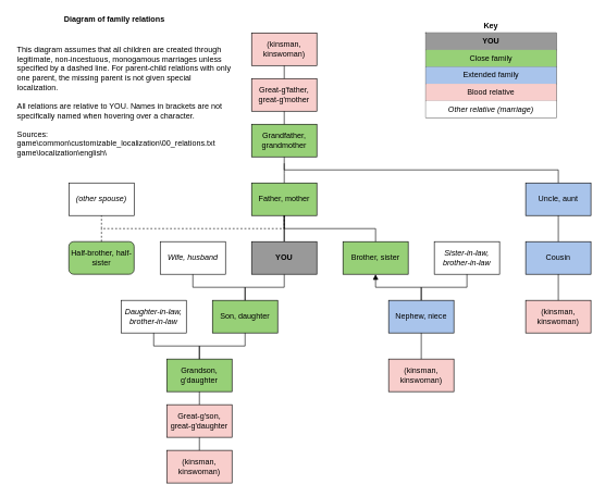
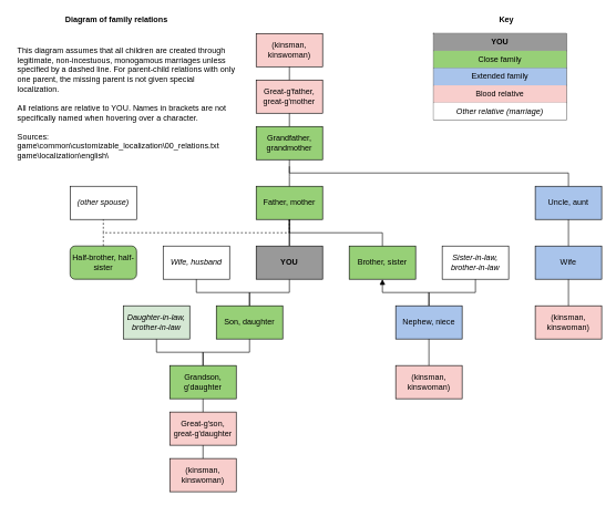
- <mxCell id="41" value="Key" style="text;html=1;strokeColor=none;fillColor=none;align=center;verticalAlign=middle;whiteSpace=wrap;rounded=0;fontStyle=1;fontSize=12;" vertex="1" parent="1"><mxGeometry x="652" y="30" width="200" height="20" as="geometry" /></mxCell>
+ <mxCell id="41" value="Key" style="text;html=1;strokeColor=none;fillColor=none;align=center;verticalAlign=middle;whiteSpace=wrap;rounded=0;fontStyle=1;fontSize=12;" vertex="1" parent="1"><mxGeometry x="662" y="20" width="200" height="20" as="geometry" /></mxCell>
- <mxCell id="31" value="Cousin" style="rounded=0;whiteSpace=wrap;html=1;fillColor=#A9C4EB;fontSize=12;" vertex="1" parent="1"><mxGeometry x="805" y="370" width="100" height="50" as="geometry" /></mxCell>
+ <mxCell id="31" value="Wife" style="rounded=0;whiteSpace=wrap;html=1;fillColor=#A9C4EB;fontSize=12;" vertex="1" parent="1"><mxGeometry x="805" y="370" width="100" height="50" as="geometry" /></mxCell>
- <mxCell id="8" value="&lt;font style=&quot;font-size: 12px;&quot;&gt;Daughter-in-law, brother-in-law&lt;/font&gt;" style="rounded=0;whiteSpace=wrap;html=1;fontStyle=2;fontSize=12;" vertex="1" parent="1"><mxGeometry x="185" y="460" width="100" height="50" as="geometry" /></mxCell>
+ <mxCell id="8" value="&lt;font style=&quot;font-size: 12px;&quot;&gt;Daughter-in-law, brother-in-law&lt;/font&gt;" style="rounded=0;whiteSpace=wrap;html=1;fontStyle=2;fontSize=12;fillColor=#d5e8d4;" vertex="1" parent="1"><mxGeometry x="185" y="460" width="100" height="50" as="geometry" /></mxCell>
